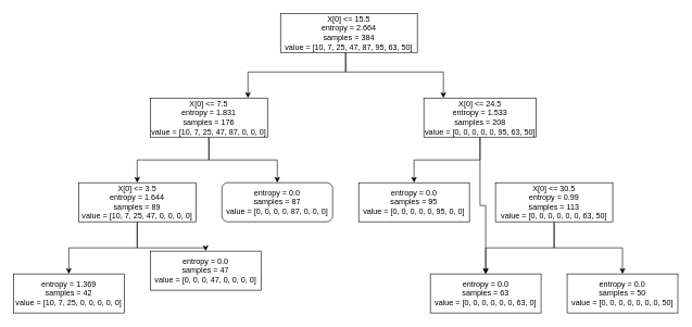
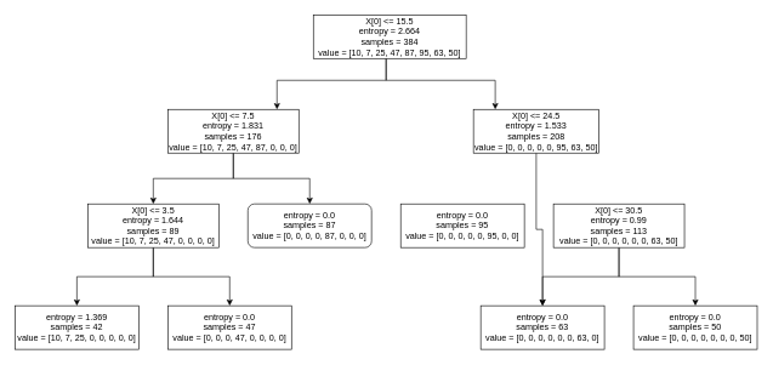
- <mxCell id="8" value="" style="edgeStyle=orthogonalEdgeStyle;rounded=0;orthogonalLoop=1;jettySize=auto;html=1;" edge="1" parent="1" source="10" target="22"><mxGeometry relative="1" as="geometry" /></mxCell>
- <mxCell id="15" value="&lt;span&gt;entropy = 0.0&lt;/span&gt;&lt;br&gt;&lt;span&gt;samples = 47&lt;/span&gt;&lt;br&gt;&lt;span&gt;value = [0, 0, 0, 47, 0, 0, 0, 0]&lt;/span&gt;" style="rounded=0;whiteSpace=wrap;html=1;" vertex="1" parent="1"><mxGeometry x="230" y="385" width="170" height="60" as="geometry" /></mxCell>
+ <mxCell id="15" value="&lt;span&gt;entropy = 0.0&lt;/span&gt;&lt;br&gt;&lt;span&gt;samples = 47&lt;/span&gt;&lt;br&gt;&lt;span&gt;value = [0, 0, 0, 47, 0, 0, 0, 0]&lt;/span&gt;" style="rounded=0;whiteSpace=wrap;html=1;" vertex="1" parent="1"><mxGeometry x="230" y="420" width="170" height="60" as="geometry" /></mxCell>
